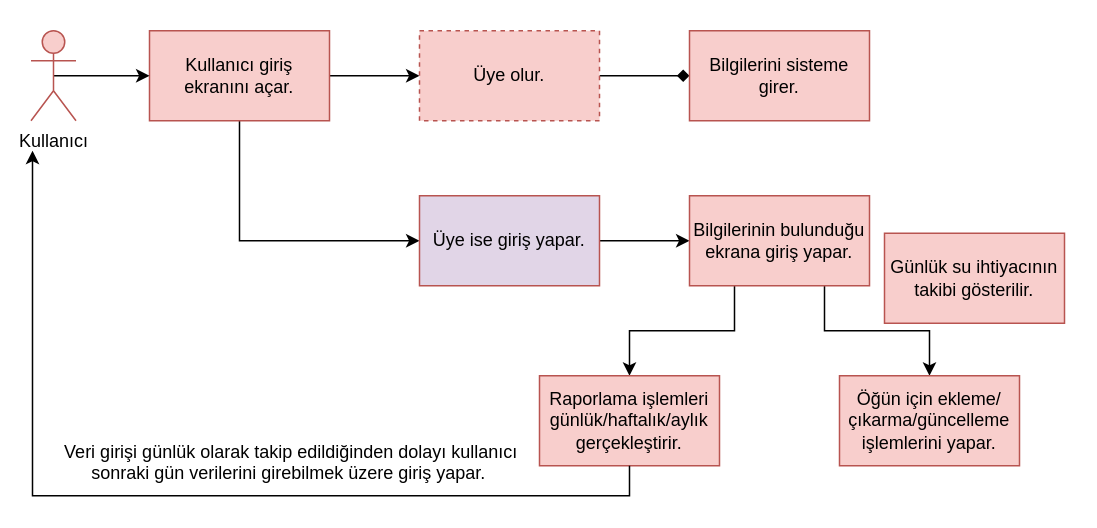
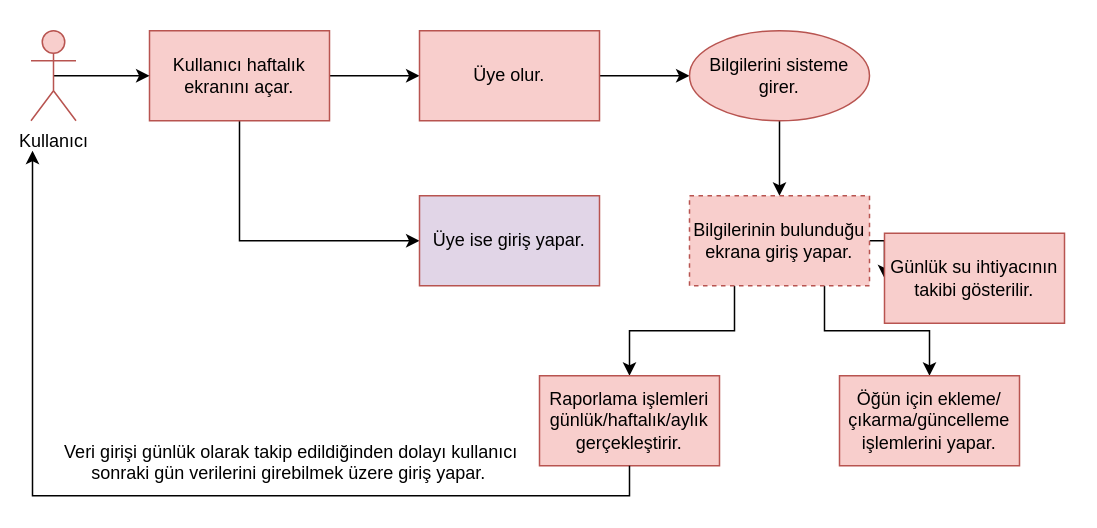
- <mxCell id="4" value="Kullanıcı giriş ekranını açar." style="rounded=0;whiteSpace=wrap;html=1;fillColor=#f8cecc;strokeColor=#b85450;" parent="1" vertex="1"><mxGeometry x="99" y="20" width="120" height="60" as="geometry" /></mxCell>
+ <mxCell id="4" value="Kullanıcı haftalık ekranını açar." style="rounded=0;whiteSpace=wrap;html=1;fillColor=#f8cecc;strokeColor=#b85450;" parent="1" vertex="1"><mxGeometry x="99" y="20" width="120" height="60" as="geometry" /></mxCell>
- <mxCell id="6" value="Üye olur." style="rounded=0;whiteSpace=wrap;html=1;fillColor=#f8cecc;strokeColor=#b85450;dashed=1;" parent="1" vertex="1"><mxGeometry x="279" y="20" width="120" height="60" as="geometry" /></mxCell>
+ <mxCell id="6" value="Üye olur." style="rounded=0;whiteSpace=wrap;html=1;fillColor=#f8cecc;strokeColor=#b85450;" parent="1" vertex="1"><mxGeometry x="279" y="20" width="120" height="60" as="geometry" /></mxCell>
- <mxCell id="5" style="edgeStyle=orthogonalEdgeStyle;rounded=0;orthogonalLoop=1;jettySize=auto;html=1;exitX=1;exitY=0.5;exitDx=0;exitDy=0;endArrow=diamond;" parent="1" source="6" target="10" edge="1"><mxGeometry relative="1" as="geometry" /></mxCell>
+ <mxCell id="5" style="edgeStyle=orthogonalEdgeStyle;rounded=0;orthogonalLoop=1;jettySize=auto;html=1;exitX=1;exitY=0.5;exitDx=0;exitDy=0;" parent="1" source="6" target="10" edge="1"><mxGeometry relative="1" as="geometry" /></mxCell>
- <mxCell id="10" value="Bilgilerini sisteme girer." style="rounded=0;whiteSpace=wrap;html=1;fillColor=#f8cecc;strokeColor=#b85450;" parent="1" vertex="1"><mxGeometry x="459" y="20" width="120" height="60" as="geometry" /></mxCell>
+ <mxCell id="10" value="Bilgilerini sisteme girer." style="ellipse;whiteSpace=wrap;html=1;fillColor=#f8cecc;strokeColor=#b85450;" parent="1" vertex="1"><mxGeometry x="459" y="20" width="120" height="60" as="geometry" /></mxCell>
+ <mxCell id="9" style="edgeStyle=orthogonalEdgeStyle;rounded=0;orthogonalLoop=1;jettySize=auto;html=1;exitX=0.5;exitY=1;exitDx=0;exitDy=0;entryX=0.5;entryY=0;entryDx=0;entryDy=0;" parent="1" source="10" target="16" edge="1"><mxGeometry relative="1" as="geometry" /></mxCell>
- <mxCell id="11" style="edgeStyle=orthogonalEdgeStyle;rounded=0;orthogonalLoop=1;jettySize=auto;html=1;exitX=1;exitY=0.5;exitDx=0;exitDy=0;entryX=0;entryY=0.5;entryDx=0;entryDy=0;" parent="1" source="12" target="16" edge="1"><mxGeometry relative="1" as="geometry" /></mxCell>
- <mxCell id="16" value="Bilgilerinin bulunduğu ekrana giriş yapar." style="rounded=0;whiteSpace=wrap;html=1;fillColor=#f8cecc;strokeColor=#b85450;" parent="1" vertex="1"><mxGeometry x="459" y="130" width="120" height="60" as="geometry" /></mxCell>
+ <mxCell id="16" value="Bilgilerinin bulunduğu ekrana giriş yapar." style="rounded=0;whiteSpace=wrap;html=1;fillColor=#f8cecc;strokeColor=#b85450;dashed=1;" parent="1" vertex="1"><mxGeometry x="459" y="130" width="120" height="60" as="geometry" /></mxCell>
+ <mxCell id="13" style="edgeStyle=orthogonalEdgeStyle;rounded=0;orthogonalLoop=1;jettySize=auto;html=1;exitX=1;exitY=0.5;exitDx=0;exitDy=0;entryX=0;entryY=0.5;entryDx=0;entryDy=0;" parent="1" source="16" target="17" edge="1"><mxGeometry relative="1" as="geometry" /></mxCell>
